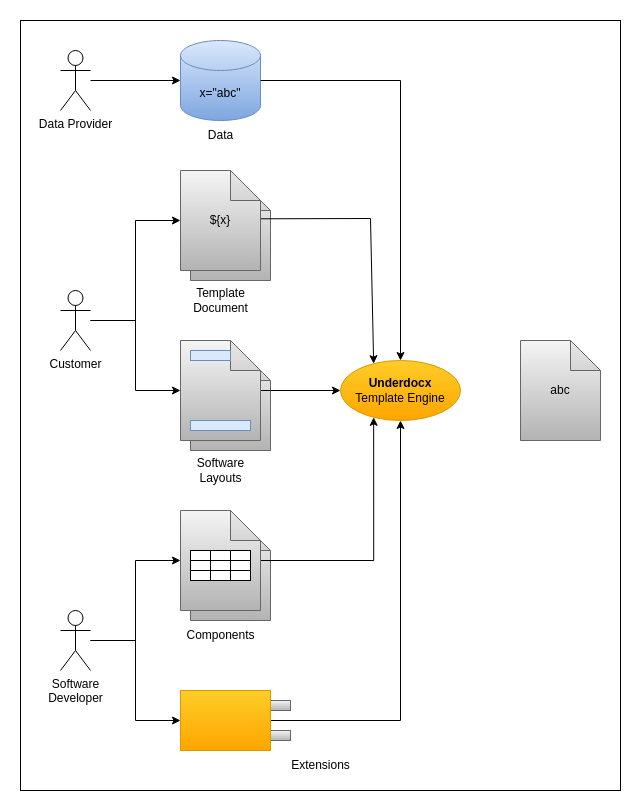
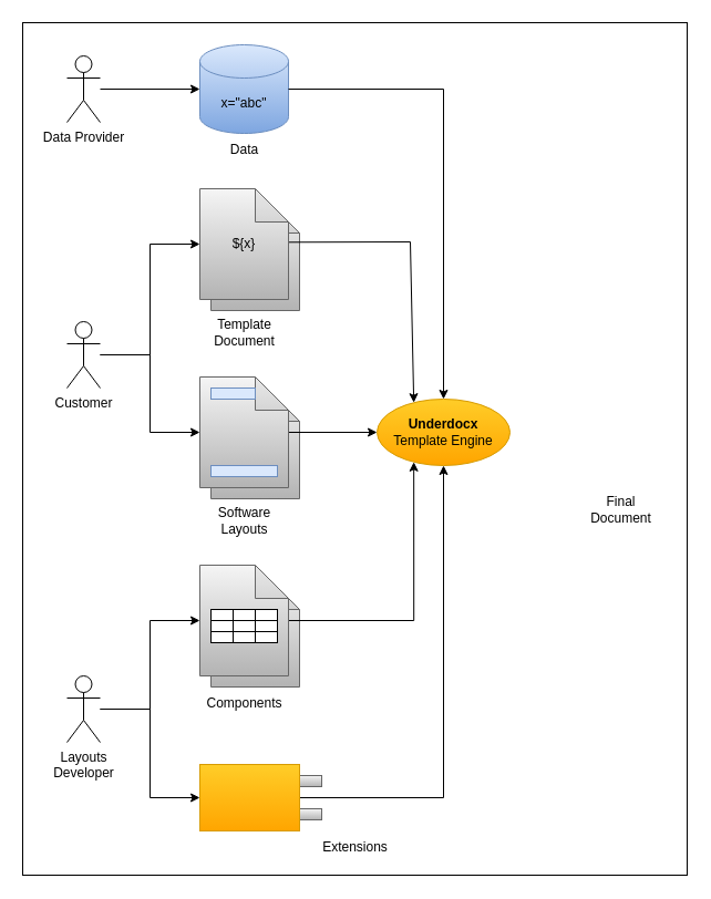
- <mxCell id="13" value="abc" style="shape=note;whiteSpace=wrap;html=1;backgroundOutline=1;darkOpacity=0.05;fillColor=#f5f5f5;strokeColor=#666666;gradientColor=#b3b3b3;" parent="1" vertex="1"><mxGeometry x="520" y="340" width="80" height="100" as="geometry" /></mxCell>
+ <mxCell id="15" value="Final&lt;br&gt;Document" style="text;html=1;align=center;verticalAlign=middle;resizable=0;points=[];autosize=1;strokeColor=none;fillColor=none;" parent="1" vertex="1"><mxGeometry x="520" y="440" width="80" height="40" as="geometry" /></mxCell>
- <mxCell id="41" value="Software&lt;br&gt;Developer" style="shape=umlActor;verticalLabelPosition=bottom;verticalAlign=top;html=1;outlineConnect=0;" vertex="1" parent="1"><mxGeometry x="60" y="610" width="30" height="60" as="geometry" /></mxCell>
+ <mxCell id="41" value="Layouts&lt;br&gt;Developer" style="shape=umlActor;verticalLabelPosition=bottom;verticalAlign=top;html=1;outlineConnect=0;" vertex="1" parent="1"><mxGeometry x="60" y="610" width="30" height="60" as="geometry" /></mxCell>
